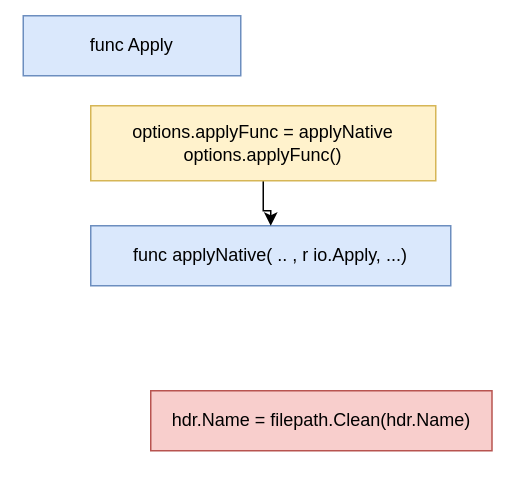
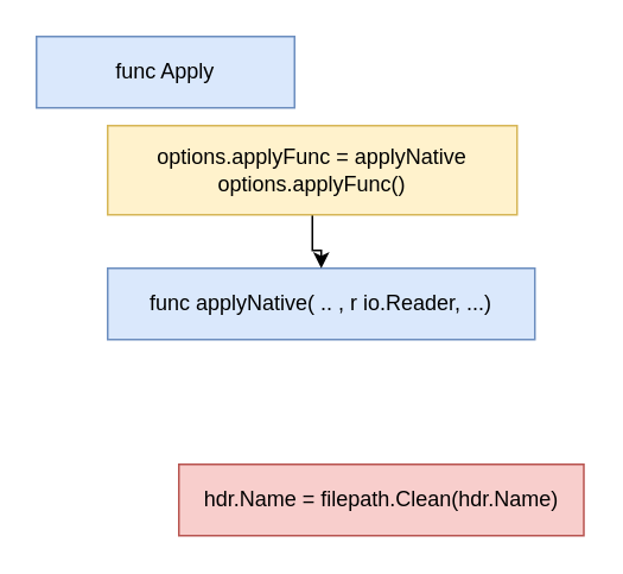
- <mxCell id="4" value="func Apply" style="rounded=0;whiteSpace=wrap;html=1;fillColor=#dae8fc;strokeColor=#6c8ebf;" vertex="1" parent="1"><mxGeometry x="15" y="10" width="145" height="40" as="geometry" /></mxCell>
+ <mxCell id="4" value="func Apply" style="rounded=0;whiteSpace=wrap;html=1;fillColor=#dae8fc;strokeColor=#6c8ebf;" vertex="1" parent="1"><mxGeometry x="20" y="20" width="145" height="40" as="geometry" /></mxCell>
- <mxCell id="3" value="func applyNative( .. , r io.Apply, ...)" style="rounded=0;whiteSpace=wrap;html=1;fillColor=#dae8fc;strokeColor=#6c8ebf;" vertex="1" parent="1"><mxGeometry x="60" y="150" width="240" height="40" as="geometry" /></mxCell>
+ <mxCell id="3" value="func applyNative( .. , r io.Reader, ...)" style="rounded=0;whiteSpace=wrap;html=1;fillColor=#dae8fc;strokeColor=#6c8ebf;" vertex="1" parent="1"><mxGeometry x="60" y="150" width="240" height="40" as="geometry" /></mxCell>
